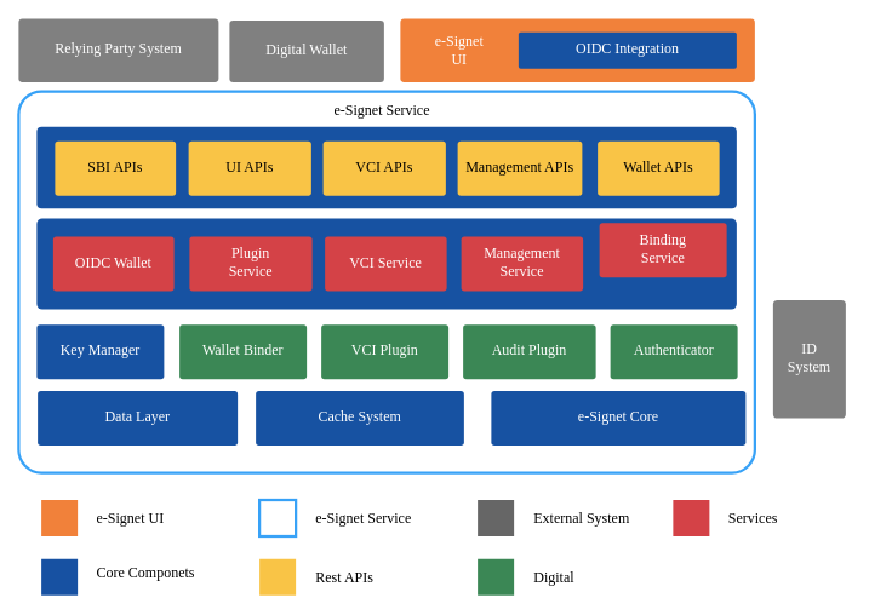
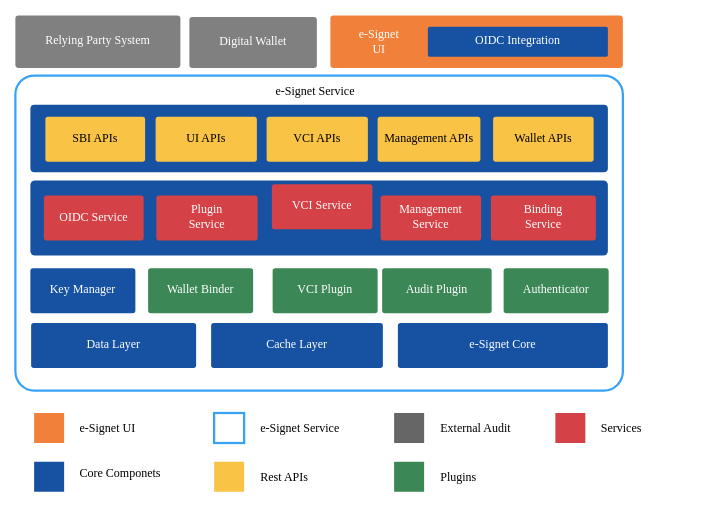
- <mxCell id="36" value="Binding&lt;br style=&quot;font-size: 16px;&quot;&gt;Service" style="rounded=1;whiteSpace=wrap;html=1;fillColor=#d44247;strokeColor=none;fontFamily=Montserrat-Semibold;fontSize=16;fontStyle=0;fontColor=#FFFFFF;fontSource=https%3A%2F%2Ffonts.googleapis.com%2Fcss%3Ffamily%3DMontserrat-Semibold;shadow=0;strokeWidth=3;arcSize=6;spacing=3;spacingTop=-5;gradientColor=none;" parent="1" vertex="1"><mxGeometry x="659" y="245" width="140" height="60" as="geometry" /></mxCell>
+ <mxCell id="36" value="Binding&lt;br style=&quot;font-size: 16px;&quot;&gt;Service" style="rounded=1;whiteSpace=wrap;html=1;fillColor=#d44247;strokeColor=none;fontFamily=Montserrat-Semibold;fontSize=16;fontStyle=0;fontColor=#FFFFFF;fontSource=https%3A%2F%2Ffonts.googleapis.com%2Fcss%3Ffamily%3DMontserrat-Semibold;shadow=0;strokeWidth=3;arcSize=6;spacing=3;spacingTop=-5;gradientColor=none;" parent="1" vertex="1"><mxGeometry x="654" y="260" width="140" height="60" as="geometry" /></mxCell>
- <mxCell id="8" value="OIDC Wallet" style="rounded=1;whiteSpace=wrap;html=1;fillColor=#d44247;strokeColor=none;fontFamily=Montserrat-Semibold;fontSize=16;fontStyle=0;fontColor=#FFFFFF;fontSource=https%3A%2F%2Ffonts.googleapis.com%2Fcss%3Ffamily%3DMontserrat-Semibold;shadow=0;strokeWidth=3;arcSize=6;spacing=3;spacingTop=-5;gradientColor=none;" parent="1" vertex="1"><mxGeometry x="58" y="260" width="133" height="60" as="geometry" /></mxCell>
+ <mxCell id="8" value="OIDC Service" style="rounded=1;whiteSpace=wrap;html=1;fillColor=#d44247;strokeColor=none;fontFamily=Montserrat-Semibold;fontSize=16;fontStyle=0;fontColor=#FFFFFF;fontSource=https%3A%2F%2Ffonts.googleapis.com%2Fcss%3Ffamily%3DMontserrat-Semibold;shadow=0;strokeWidth=3;arcSize=6;spacing=3;spacingTop=-5;gradientColor=none;" parent="1" vertex="1"><mxGeometry x="58" y="260" width="133" height="60" as="geometry" /></mxCell>
- <mxCell id="34" value="VCI Service" style="rounded=1;whiteSpace=wrap;html=1;fillColor=#d44247;strokeColor=none;fontFamily=Montserrat-Semibold;fontSize=16;fontStyle=0;fontColor=#FFFFFF;fontSource=https%3A%2F%2Ffonts.googleapis.com%2Fcss%3Ffamily%3DMontserrat-Semibold;shadow=0;strokeWidth=3;arcSize=6;spacing=3;spacingTop=-5;gradientColor=none;" parent="1" vertex="1"><mxGeometry x="357" y="260" width="134" height="60" as="geometry" /></mxCell>
+ <mxCell id="34" value="VCI Service" style="rounded=1;whiteSpace=wrap;html=1;fillColor=#d44247;strokeColor=none;fontFamily=Montserrat-Semibold;fontSize=16;fontStyle=0;fontColor=#FFFFFF;fontSource=https%3A%2F%2Ffonts.googleapis.com%2Fcss%3Ffamily%3DMontserrat-Semibold;shadow=0;strokeWidth=3;arcSize=6;spacing=3;spacingTop=-5;gradientColor=none;" parent="1" vertex="1"><mxGeometry x="362" y="245" width="134" height="60" as="geometry" /></mxCell>
- <mxCell id="43" value="VCI Plugin" style="rounded=1;whiteSpace=wrap;html=1;strokeColor=none;fontFamily=Montserrat-Semibold;fontSize=16;fontStyle=0;fillColor=#3b8755;fontColor=#FFFFFF;fontSource=https%3A%2F%2Ffonts.googleapis.com%2Fcss%3Ffamily%3DMontserrat-Semibold;shadow=0;strokeWidth=3;arcSize=6;spacing=3;spacingTop=-5;gradientColor=none;" parent="1" vertex="1"><mxGeometry x="353" y="357" width="140" height="60" as="geometry" /></mxCell>
+ <mxCell id="43" value="VCI Plugin" style="rounded=1;whiteSpace=wrap;html=1;strokeColor=none;fontFamily=Montserrat-Semibold;fontSize=16;fontStyle=0;fillColor=#3b8755;fontColor=#FFFFFF;fontSource=https%3A%2F%2Ffonts.googleapis.com%2Fcss%3Ffamily%3DMontserrat-Semibold;shadow=0;strokeWidth=3;arcSize=6;spacing=3;spacingTop=-5;gradientColor=none;" parent="1" vertex="1"><mxGeometry x="363" y="357" width="140" height="60" as="geometry" /></mxCell>
- <mxCell id="17" value="&lt;font style=&quot;font-size: 16px;&quot;&gt;&lt;span style=&quot;font-size: 16px;&quot;&gt;ID&lt;br style=&quot;font-size: 16px;&quot;&gt;System&lt;/span&gt;&lt;/font&gt;" style="rounded=1;whiteSpace=wrap;html=1;fillColor=#808080;strokeColor=none;fontColor=#FFFFFF;fontFamily=Montserrat-Semibold;fontSource=https%3A%2F%2Ffonts.googleapis.com%2Fcss%3Ffamily%3DMontserrat-Semibold;fontStyle=0;fontSize=12;shadow=0;strokeWidth=3;arcSize=6;spacing=3;spacingTop=-5;gradientColor=none;" parent="1" vertex="1"><mxGeometry x="850" y="330" width="80" height="130" as="geometry" /></mxCell>
- <mxCell id="11" value="Cache System" style="rounded=1;whiteSpace=wrap;html=1;strokeColor=none;fontFamily=Montserrat-Semibold;fontSize=16;fontStyle=0;fillColor=#1752a2;fontColor=#FFFFFF;fontSource=https%3A%2F%2Ffonts.googleapis.com%2Fcss%3Ffamily%3DMontserrat-Semibold;shadow=0;strokeWidth=3;arcSize=6;spacing=3;spacingTop=-5;gradientColor=none;" parent="1" vertex="1"><mxGeometry x="281" y="430" width="229" height="60" as="geometry" /></mxCell>
+ <mxCell id="11" value="Cache Layer" style="rounded=1;whiteSpace=wrap;html=1;strokeColor=none;fontFamily=Montserrat-Semibold;fontSize=16;fontStyle=0;fillColor=#1752a2;fontColor=#FFFFFF;fontSource=https%3A%2F%2Ffonts.googleapis.com%2Fcss%3Ffamily%3DMontserrat-Semibold;shadow=0;strokeWidth=3;arcSize=6;spacing=3;spacingTop=-5;gradientColor=none;" parent="1" vertex="1"><mxGeometry x="281" y="430" width="229" height="60" as="geometry" /></mxCell>
- <mxCell id="12" value="e-Signet Core" style="rounded=1;whiteSpace=wrap;html=1;strokeColor=none;fontFamily=Montserrat-Semibold;fontSize=16;fontStyle=0;fillColor=#1752a2;fontColor=#FFFFFF;fontSource=https%3A%2F%2Ffonts.googleapis.com%2Fcss%3Ffamily%3DMontserrat-Semibold;shadow=0;strokeWidth=3;arcSize=6;spacing=3;spacingTop=-5;gradientColor=none;" parent="1" vertex="1"><mxGeometry x="540" y="430" width="280" height="60" as="geometry" /></mxCell>
+ <mxCell id="12" value="e-Signet Core" style="rounded=1;whiteSpace=wrap;html=1;strokeColor=none;fontFamily=Montserrat-Semibold;fontSize=16;fontStyle=0;fillColor=#1752a2;fontColor=#FFFFFF;fontSource=https%3A%2F%2Ffonts.googleapis.com%2Fcss%3Ffamily%3DMontserrat-Semibold;shadow=0;strokeWidth=3;arcSize=6;spacing=3;spacingTop=-5;gradientColor=none;" parent="1" vertex="1"><mxGeometry x="530" y="430" width="280" height="60" as="geometry" /></mxCell>
- <mxCell id="28" value="External System" style="text;html=1;strokeColor=none;fillColor=none;align=left;verticalAlign=middle;whiteSpace=wrap;rounded=0;fontFamily=Montserrat-Semibold;fontSize=16;fontStyle=0;fontSource=https%3A%2F%2Ffonts.googleapis.com%2Fcss%3Ffamily%3DMontserrat-Semibold;" parent="1" vertex="1"><mxGeometry x="585" y="555" width="135" height="30" as="geometry" /></mxCell>
+ <mxCell id="28" value="External Audit" style="text;html=1;strokeColor=none;fillColor=none;align=left;verticalAlign=middle;whiteSpace=wrap;rounded=0;fontFamily=Montserrat-Semibold;fontSize=16;fontStyle=0;fontSource=https%3A%2F%2Ffonts.googleapis.com%2Fcss%3Ffamily%3DMontserrat-Semibold;" parent="1" vertex="1"><mxGeometry x="585" y="555" width="135" height="30" as="geometry" /></mxCell>
- <mxCell id="29" value="Digital" style="text;html=1;strokeColor=none;fillColor=none;align=left;verticalAlign=middle;whiteSpace=wrap;rounded=0;fontFamily=Montserrat-Semibold;fontSize=16;fontStyle=0;fontSource=https%3A%2F%2Ffonts.googleapis.com%2Fcss%3Ffamily%3DMontserrat-Semibold;" parent="1" vertex="1"><mxGeometry x="585" y="620" width="135" height="30" as="geometry" /></mxCell>
+ <mxCell id="29" value="Plugins" style="text;html=1;strokeColor=none;fillColor=none;align=left;verticalAlign=middle;whiteSpace=wrap;rounded=0;fontFamily=Montserrat-Semibold;fontSize=16;fontStyle=0;fontSource=https%3A%2F%2Ffonts.googleapis.com%2Fcss%3Ffamily%3DMontserrat-Semibold;" parent="1" vertex="1"><mxGeometry x="585" y="620" width="135" height="30" as="geometry" /></mxCell>
